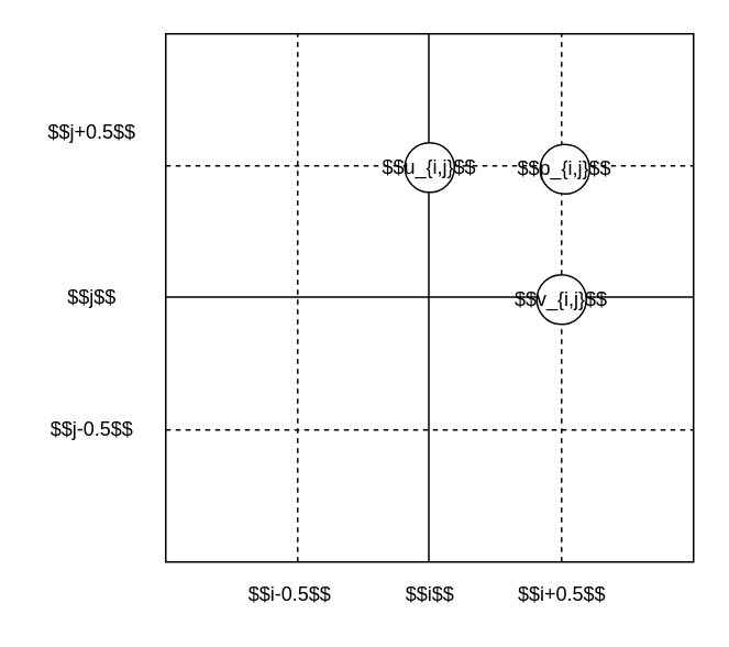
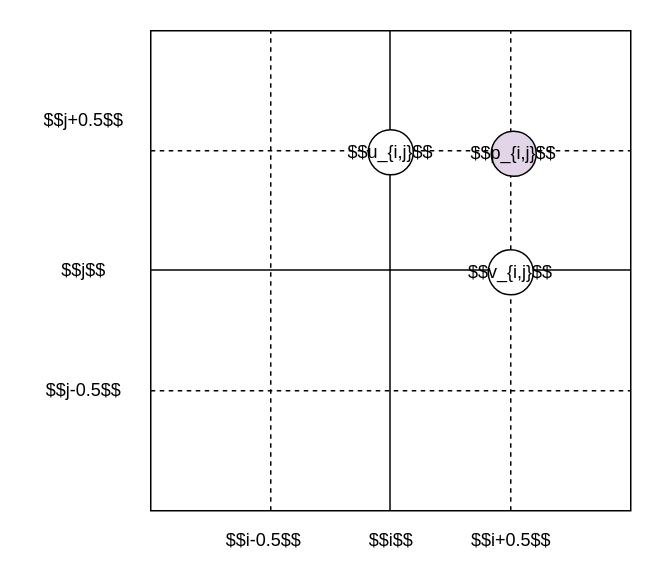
- <mxCell id="12" value="$$p_{i,j}$$" style="ellipse;whiteSpace=wrap;html=1;aspect=fixed;" vertex="1" parent="1"><mxGeometry x="327" y="87" width="30" height="30" as="geometry" /></mxCell>
+ <mxCell id="12" value="$$p_{i,j}$$" style="ellipse;whiteSpace=wrap;html=1;aspect=fixed;fillColor=#e1d5e7;" vertex="1" parent="1"><mxGeometry x="327" y="87" width="30" height="30" as="geometry" /></mxCell>
